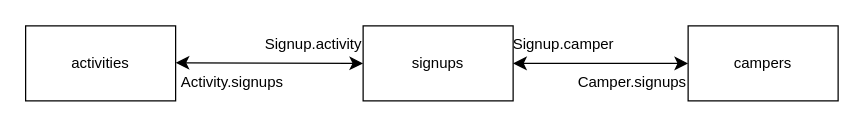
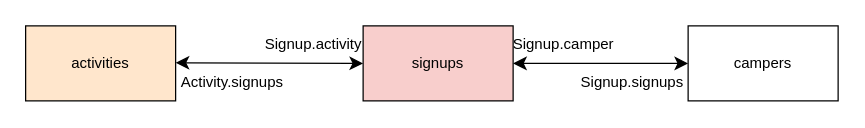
- <mxCell id="2" value="activities" style="whiteSpace=wrap;html=1;" vertex="1" parent="1"><mxGeometry x="20" y="20" width="120" height="60" as="geometry" /></mxCell>
+ <mxCell id="2" value="activities" style="whiteSpace=wrap;html=1;fillColor=#ffe6cc;" vertex="1" parent="1"><mxGeometry x="20" y="20" width="120" height="60" as="geometry" /></mxCell>
- <mxCell id="3" value="signups" style="whiteSpace=wrap;html=1;" vertex="1" parent="1"><mxGeometry x="290" y="20" width="120" height="60" as="geometry" /></mxCell>
+ <mxCell id="3" value="signups" style="whiteSpace=wrap;html=1;fillColor=#f8cecc;" vertex="1" parent="1"><mxGeometry x="290" y="20" width="120" height="60" as="geometry" /></mxCell>
- <mxCell id="10" value="Camper.signups" style="text;html=1;align=center;verticalAlign=middle;resizable=0;points=[];autosize=1;strokeColor=none;fillColor=none;" vertex="1" parent="1"><mxGeometry x="450" y="50" width="110" height="30" as="geometry" /></mxCell>
+ <mxCell id="10" value="Signup.signups" style="text;html=1;align=center;verticalAlign=middle;resizable=0;points=[];autosize=1;strokeColor=none;fillColor=none;" vertex="1" parent="1"><mxGeometry x="450" y="50" width="110" height="30" as="geometry" /></mxCell>
